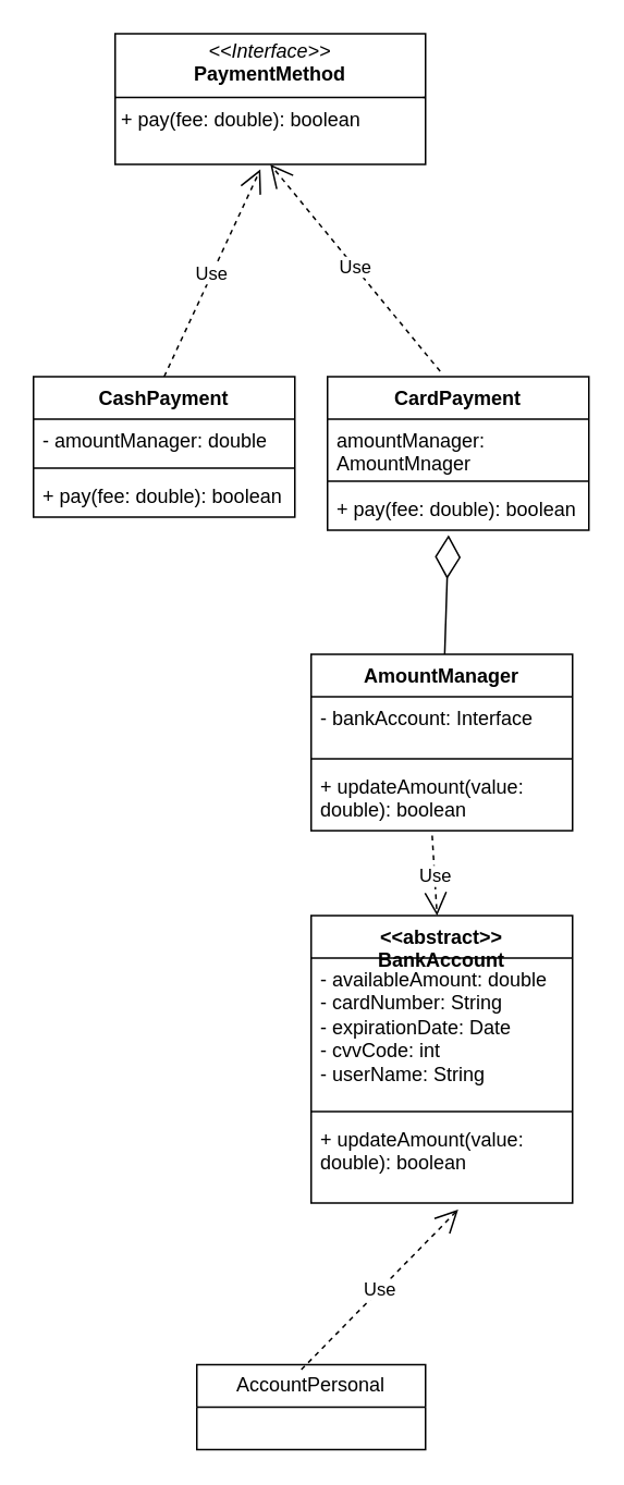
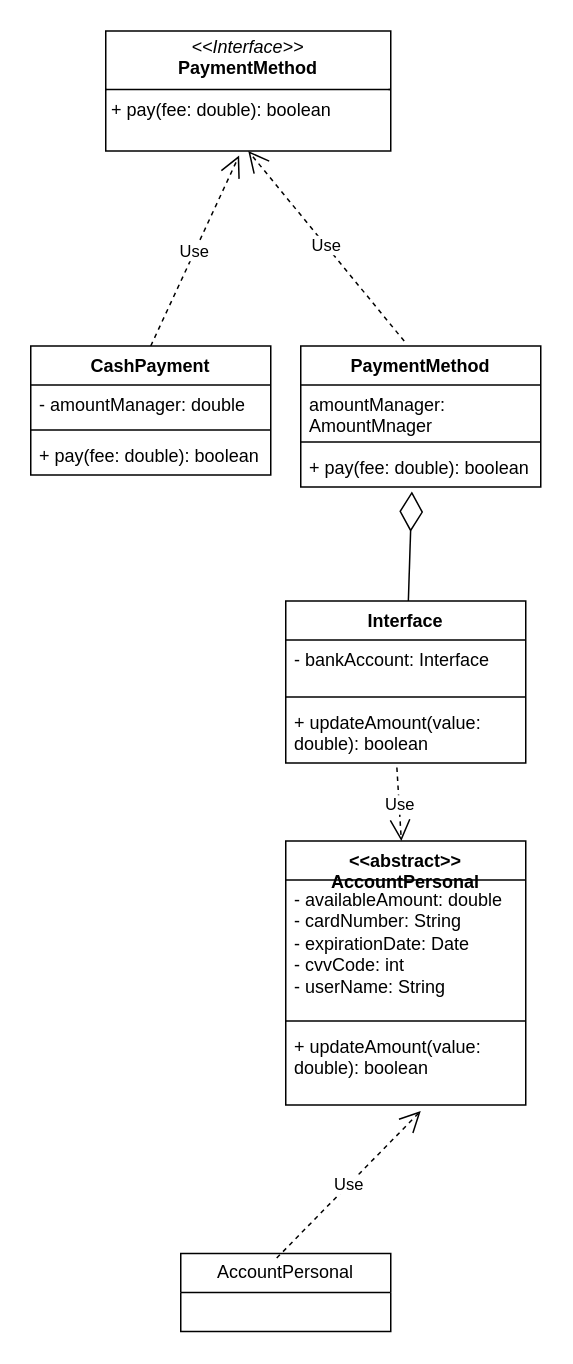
- <mxCell id="9" value="CardPayment" style="swimlane;fontStyle=1;align=center;verticalAlign=top;childLayout=stackLayout;horizontal=1;startSize=26;horizontalStack=0;resizeParent=1;resizeParentMax=0;resizeLast=0;collapsible=1;marginBottom=0;whiteSpace=wrap;html=1;" parent="1" vertex="1"><mxGeometry x="200" y="230" width="160" height="94" as="geometry" /></mxCell>
+ <mxCell id="9" value="PaymentMethod" style="swimlane;fontStyle=1;align=center;verticalAlign=top;childLayout=stackLayout;horizontal=1;startSize=26;horizontalStack=0;resizeParent=1;resizeParentMax=0;resizeLast=0;collapsible=1;marginBottom=0;whiteSpace=wrap;html=1;" parent="1" vertex="1"><mxGeometry x="200" y="230" width="160" height="94" as="geometry" /></mxCell>
- <mxCell id="14" value="AmountManager" style="swimlane;fontStyle=1;align=center;verticalAlign=top;childLayout=stackLayout;horizontal=1;startSize=26;horizontalStack=0;resizeParent=1;resizeParentMax=0;resizeLast=0;collapsible=1;marginBottom=0;whiteSpace=wrap;html=1;" parent="1" vertex="1"><mxGeometry x="190" y="400" width="160" height="108" as="geometry" /></mxCell>
+ <mxCell id="14" value="Interface" style="swimlane;fontStyle=1;align=center;verticalAlign=top;childLayout=stackLayout;horizontal=1;startSize=26;horizontalStack=0;resizeParent=1;resizeParentMax=0;resizeLast=0;collapsible=1;marginBottom=0;whiteSpace=wrap;html=1;" parent="1" vertex="1"><mxGeometry x="190" y="400" width="160" height="108" as="geometry" /></mxCell>
- <mxCell id="19" value="&lt;div&gt;&amp;lt;&amp;lt;abstract&amp;gt;&amp;gt;&lt;/div&gt;BankAccount" style="swimlane;fontStyle=1;align=center;verticalAlign=top;childLayout=stackLayout;horizontal=1;startSize=26;horizontalStack=0;resizeParent=1;resizeParentMax=0;resizeLast=0;collapsible=1;marginBottom=0;whiteSpace=wrap;html=1;" parent="1" vertex="1"><mxGeometry x="190" y="560" width="160" height="176" as="geometry" /></mxCell>
+ <mxCell id="19" value="&lt;div&gt;&amp;lt;&amp;lt;abstract&amp;gt;&amp;gt;&lt;/div&gt;AccountPersonal" style="swimlane;fontStyle=1;align=center;verticalAlign=top;childLayout=stackLayout;horizontal=1;startSize=26;horizontalStack=0;resizeParent=1;resizeParentMax=0;resizeLast=0;collapsible=1;marginBottom=0;whiteSpace=wrap;html=1;" parent="1" vertex="1"><mxGeometry x="190" y="560" width="160" height="176" as="geometry" /></mxCell>
